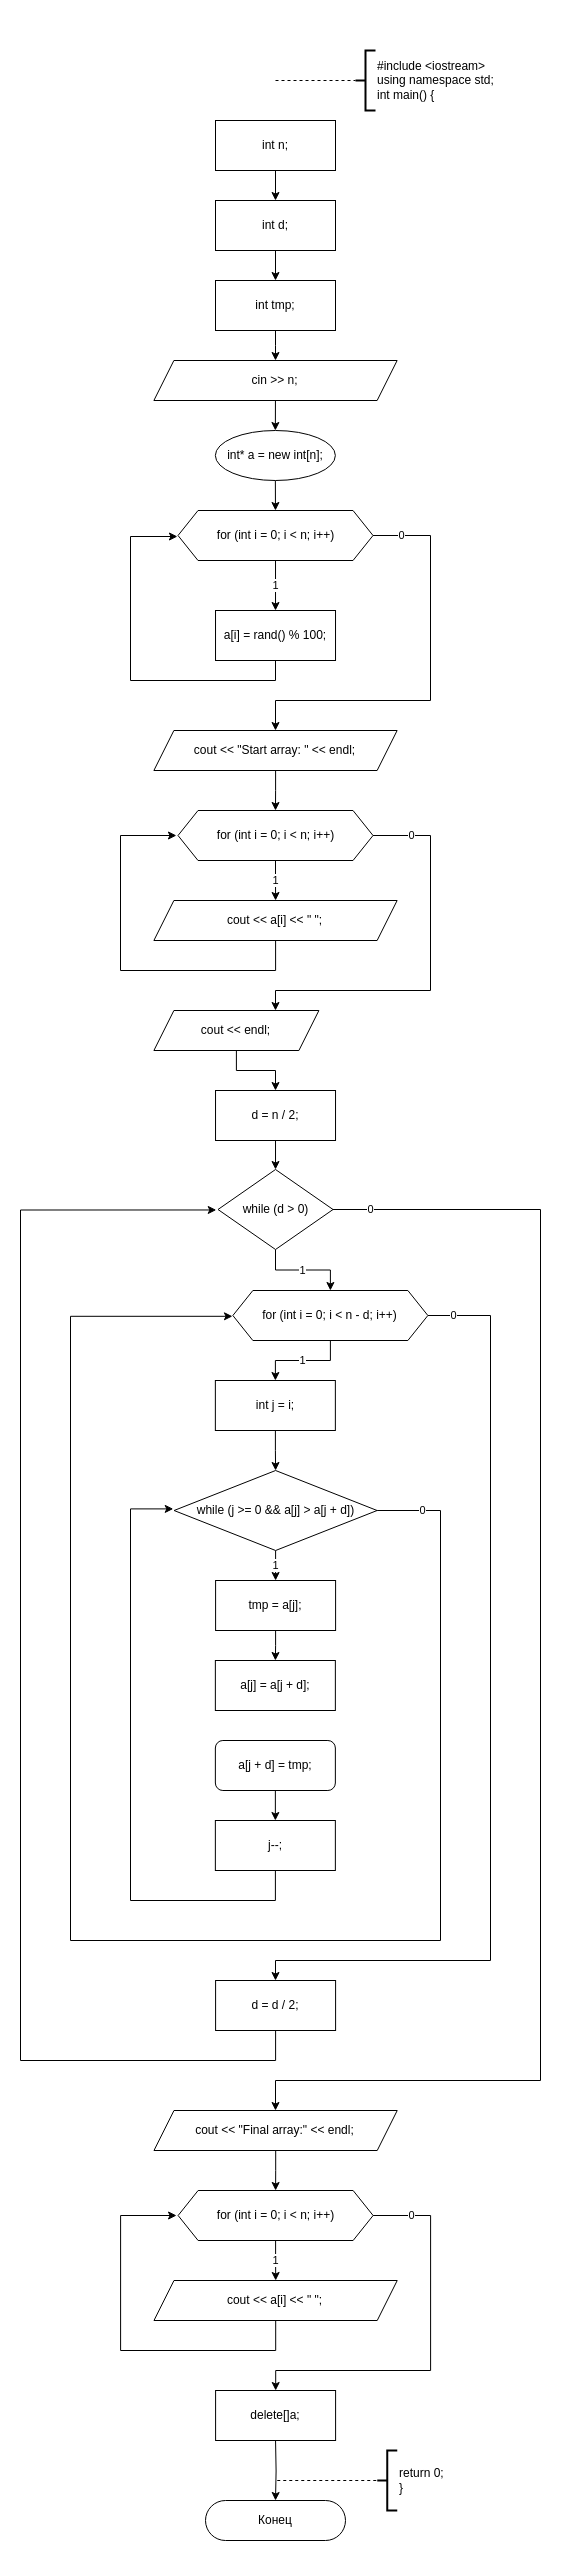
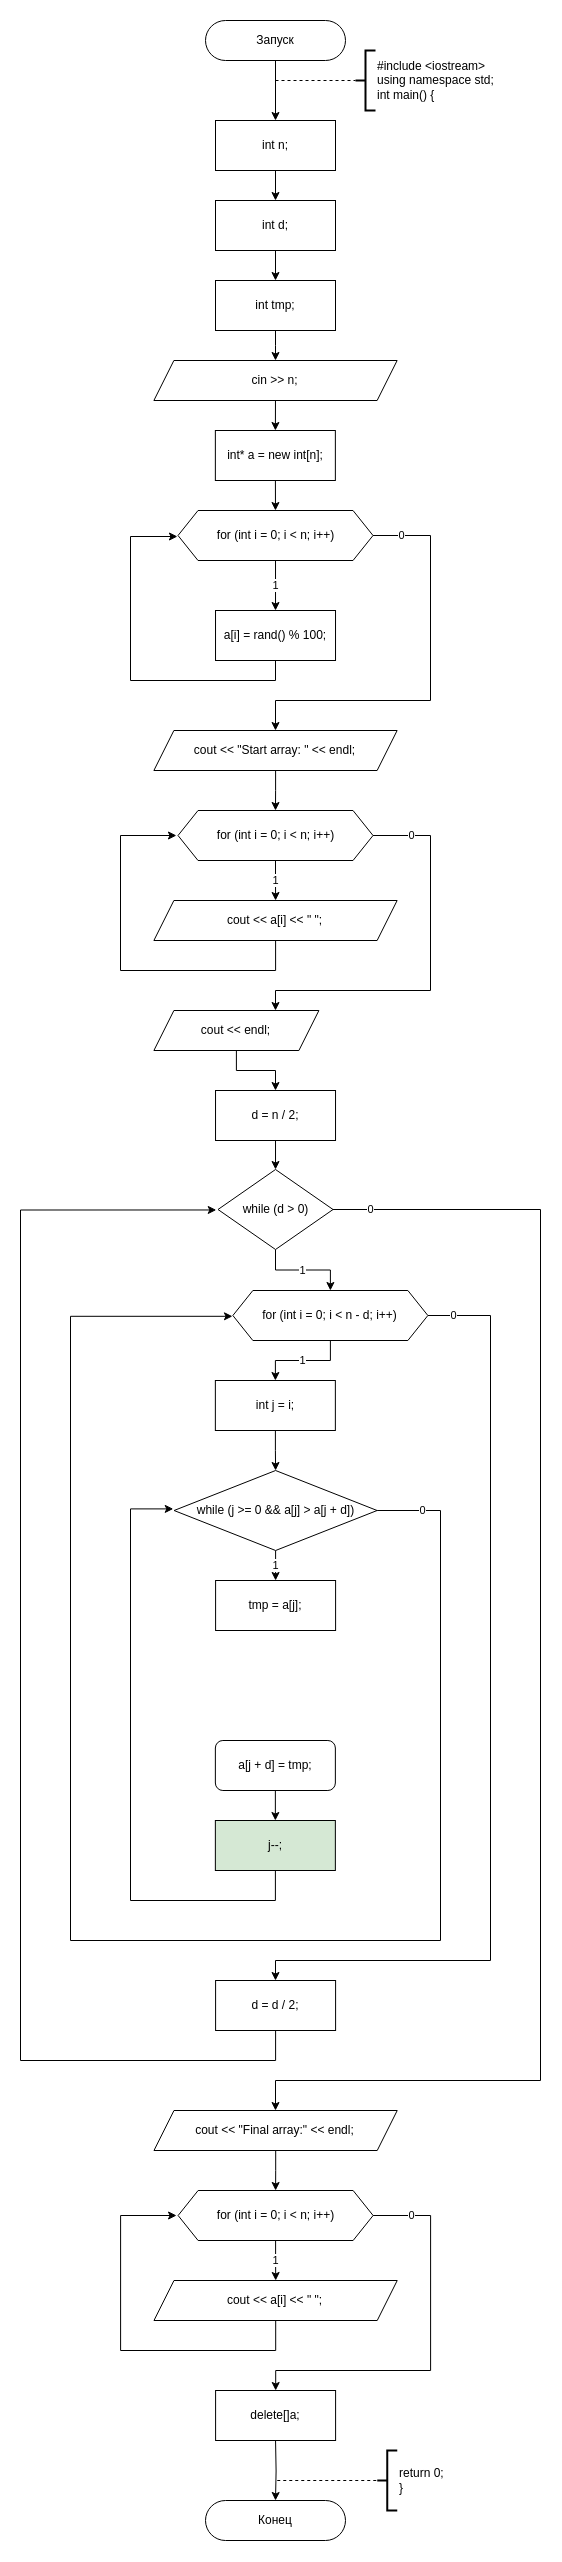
+ <mxCell id="3" value="Запуск" style="rounded=1;whiteSpace=wrap;html=1;arcSize=50;" parent="1" vertex="1"><mxGeometry x="205" y="20" width="140" height="40" as="geometry" /></mxCell>
+ <mxCell id="2" style="edgeStyle=orthogonalEdgeStyle;rounded=0;orthogonalLoop=1;jettySize=auto;html=1;" parent="1" source="3" target="5" edge="1"><mxGeometry relative="1" as="geometry" /></mxCell>
- <mxCell id="19" value="int* a = new int[n];" style="ellipse;whiteSpace=wrap;html=1;" vertex="1" parent="1"><mxGeometry x="214.86" y="430" width="120" height="50" as="geometry" /></mxCell>
+ <mxCell id="19" value="int* a = new int[n];" style="rounded=0;whiteSpace=wrap;html=1;" vertex="1" parent="1"><mxGeometry x="214.86" y="430" width="120" height="50" as="geometry" /></mxCell>
- <mxCell id="47" style="edgeStyle=orthogonalEdgeStyle;rounded=0;html=1;" edge="1" parent="1" source="48" target="49"><mxGeometry relative="1" as="geometry" /></mxCell>
- <mxCell id="49" value="a[j] = a[j + d];" style="rounded=0;whiteSpace=wrap;html=1;" vertex="1" parent="1"><mxGeometry x="214.86" y="1660" width="120" height="50" as="geometry" /></mxCell>
- <mxCell id="51" value="j--;" style="rounded=0;whiteSpace=wrap;html=1;" vertex="1" parent="1"><mxGeometry x="214.86" y="1820" width="120" height="50" as="geometry" /></mxCell>
+ <mxCell id="51" value="j--;" style="rounded=0;whiteSpace=wrap;html=1;fillColor=#d5e8d4;" vertex="1" parent="1"><mxGeometry x="214.86" y="1820" width="120" height="50" as="geometry" /></mxCell>
